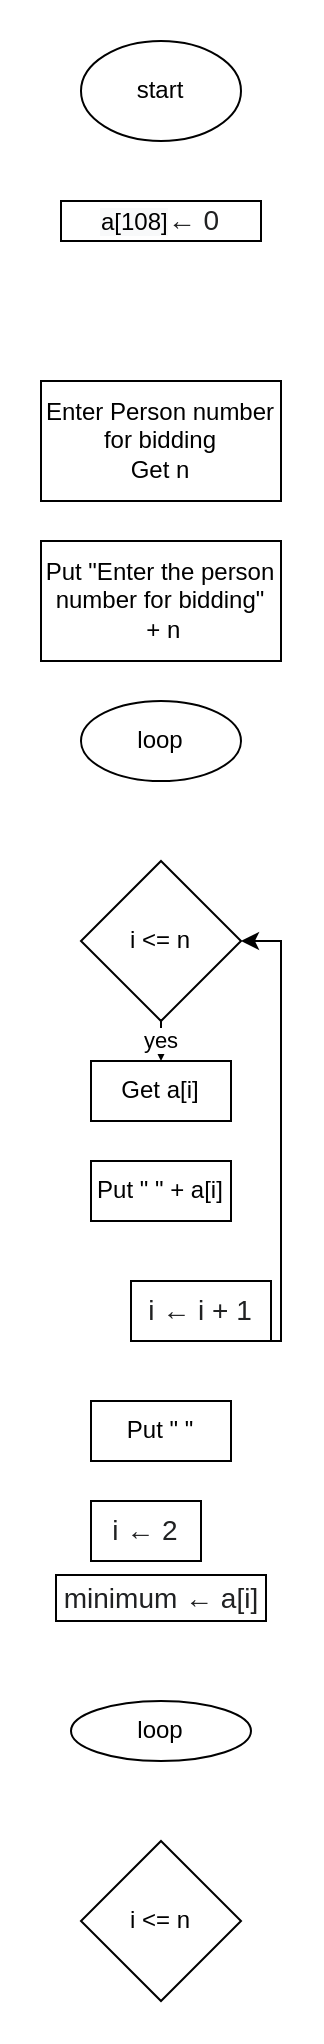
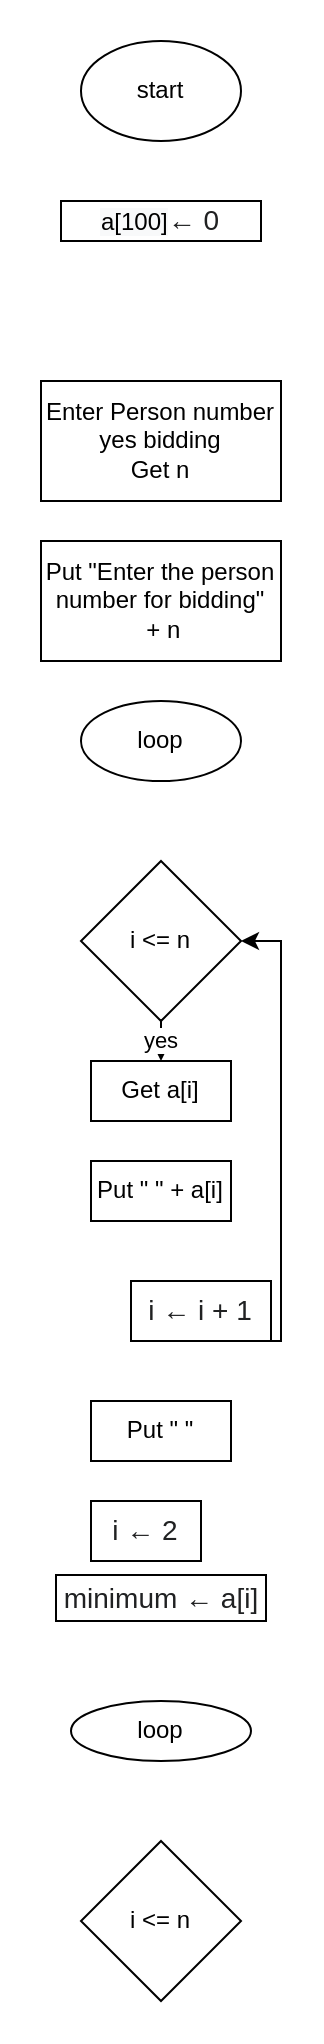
- <mxCell id="3" value="&lt;div&gt;&lt;br&gt;&lt;/div&gt;&lt;span style=&quot;background-color: rgb(248 , 249 , 250)&quot;&gt;a[108]&lt;/span&gt;&lt;span style=&quot;color: rgb(32 , 33 , 34) ; font-family: sans-serif ; font-size: 14px ; background-color: rgb(255 , 255 , 255)&quot;&gt;← 0&lt;/span&gt;&lt;br&gt;&lt;div&gt;&lt;span&gt;&amp;nbsp;&lt;/span&gt;&lt;/div&gt;" style="rounded=0;whiteSpace=wrap;html=1;" vertex="1" parent="1"><mxGeometry x="30" y="100" width="100" height="20" as="geometry" /></mxCell>
+ <mxCell id="3" value="&lt;div&gt;&lt;br&gt;&lt;/div&gt;&lt;span style=&quot;background-color: rgb(248 , 249 , 250)&quot;&gt;a[100]&lt;/span&gt;&lt;span style=&quot;color: rgb(32 , 33 , 34) ; font-family: sans-serif ; font-size: 14px ; background-color: rgb(255 , 255 , 255)&quot;&gt;← 0&lt;/span&gt;&lt;br&gt;&lt;div&gt;&lt;span&gt;&amp;nbsp;&lt;/span&gt;&lt;/div&gt;" style="rounded=0;whiteSpace=wrap;html=1;" vertex="1" parent="1"><mxGeometry x="30" y="100" width="100" height="20" as="geometry" /></mxCell>
- <mxCell id="4" value="Enter Person number for bidding&lt;br&gt;Get n" style="rounded=0;whiteSpace=wrap;html=1;" vertex="1" parent="1"><mxGeometry x="20" y="190" width="120" height="60" as="geometry" /></mxCell>
+ <mxCell id="4" value="Enter Person number yes bidding&lt;br&gt;Get n" style="rounded=0;whiteSpace=wrap;html=1;" vertex="1" parent="1"><mxGeometry x="20" y="190" width="120" height="60" as="geometry" /></mxCell>
